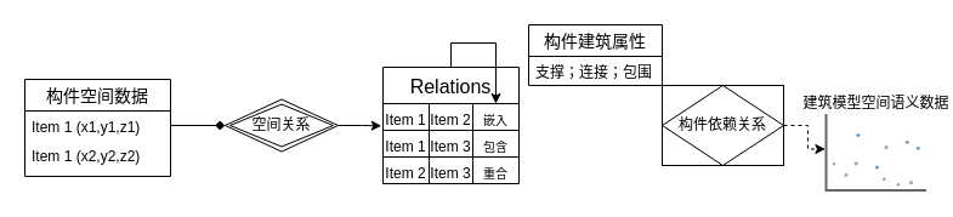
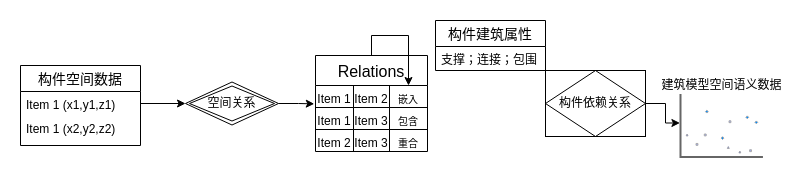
- <mxCell id="23" style="edgeStyle=orthogonalEdgeStyle;rounded=0;orthogonalLoop=1;jettySize=auto;html=1;entryX=0;entryY=0.5;entryDx=0;entryDy=0;endArrow=diamond;" edge="1" parent="1" source="3" target="5"><mxGeometry relative="1" as="geometry" /></mxCell>
+ <mxCell id="23" style="edgeStyle=orthogonalEdgeStyle;rounded=0;orthogonalLoop=1;jettySize=auto;html=1;entryX=0;entryY=0.5;entryDx=0;entryDy=0;" edge="1" parent="1" source="3" target="5"><mxGeometry relative="1" as="geometry" /></mxCell>
- <mxCell id="26" style="edgeStyle=orthogonalEdgeStyle;rounded=0;orthogonalLoop=1;jettySize=auto;html=1;entryX=-0.007;entryY=0.46;entryDx=0;entryDy=0;entryPerimeter=0;dashed=1;" edge="1" parent="1" source="19" target="20"><mxGeometry relative="1" as="geometry" /></mxCell>
+ <mxCell id="26" style="edgeStyle=orthogonalEdgeStyle;rounded=0;orthogonalLoop=1;jettySize=auto;html=1;entryX=-0.007;entryY=0.46;entryDx=0;entryDy=0;entryPerimeter=0;" edge="1" parent="1" source="19" target="20"><mxGeometry relative="1" as="geometry" /></mxCell>
